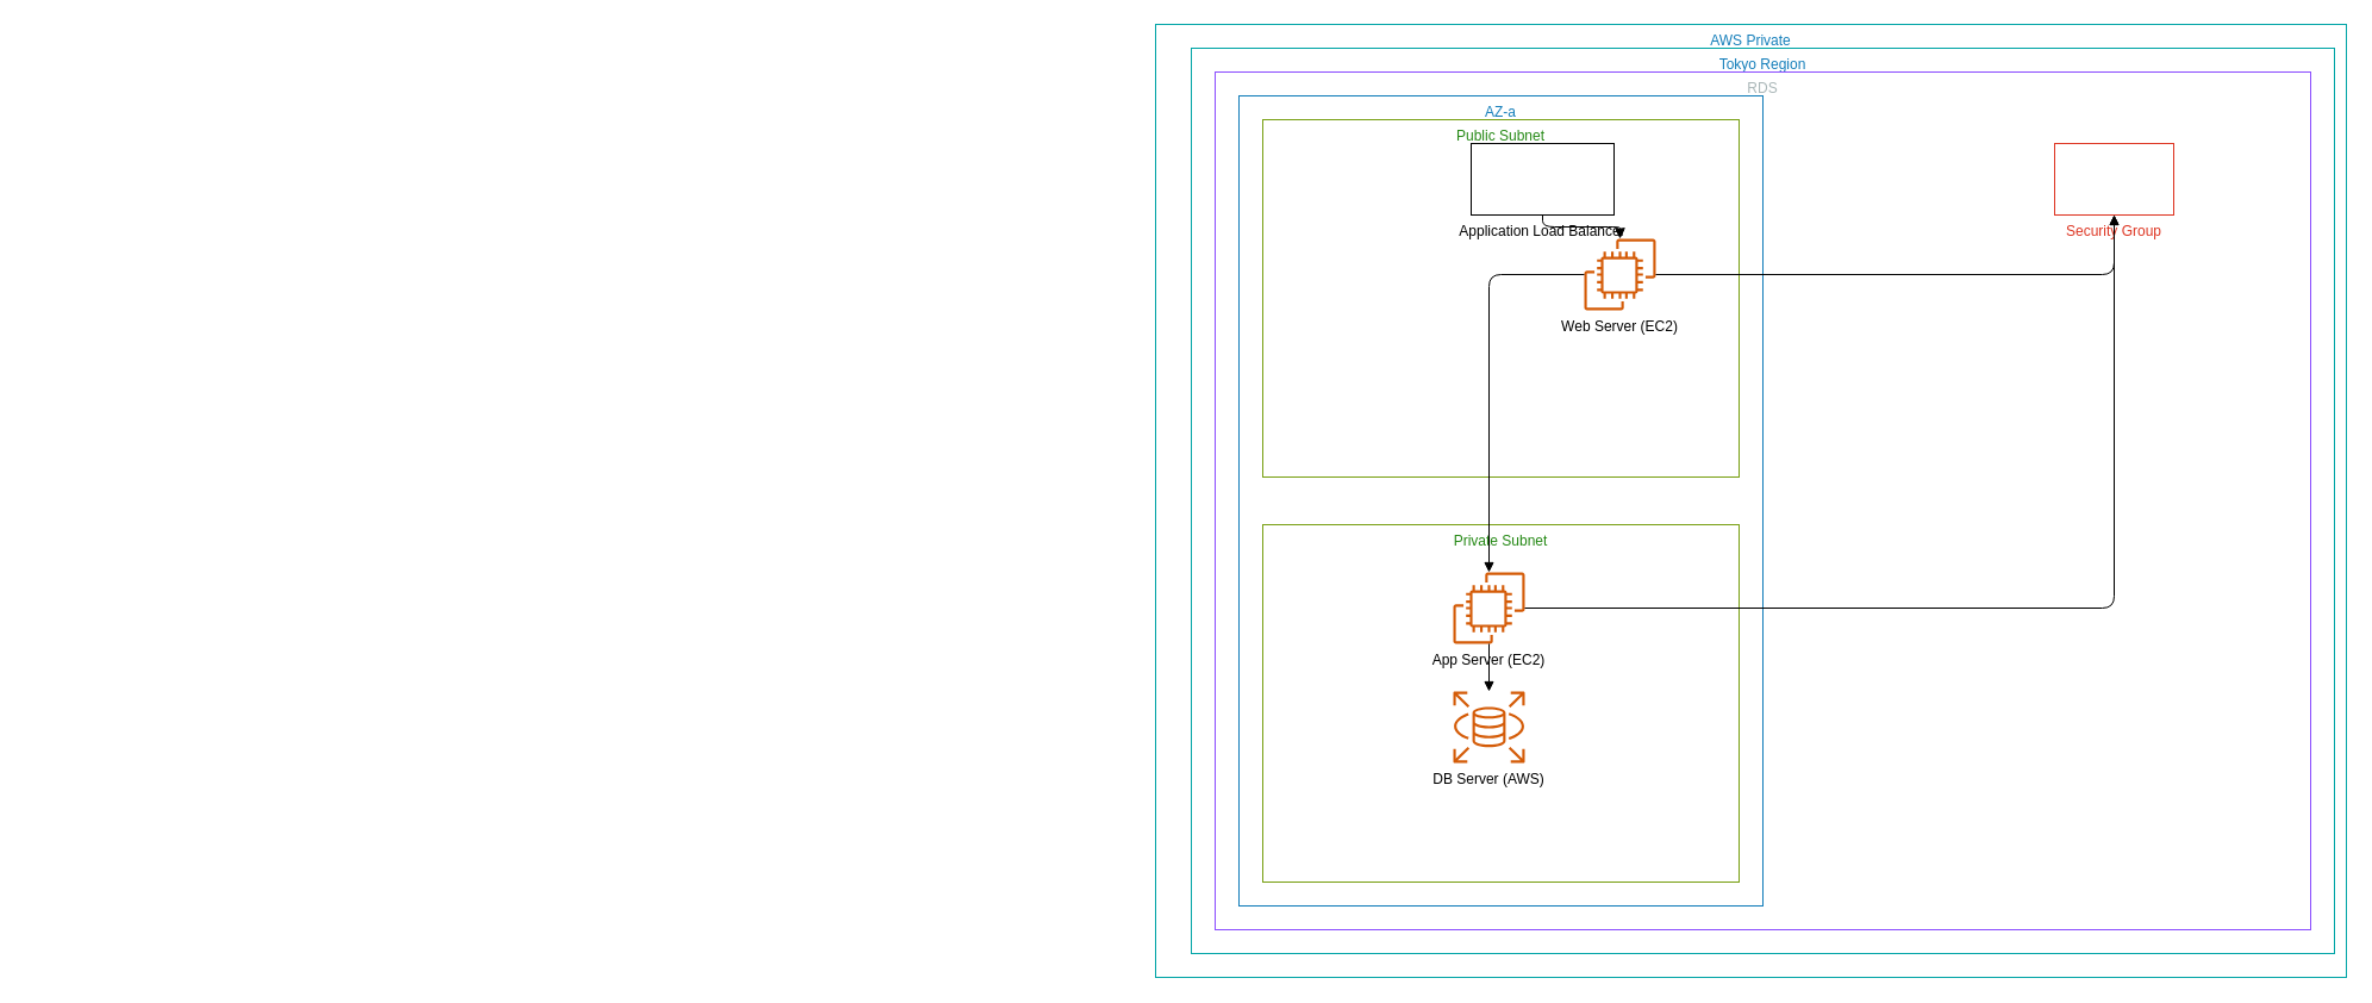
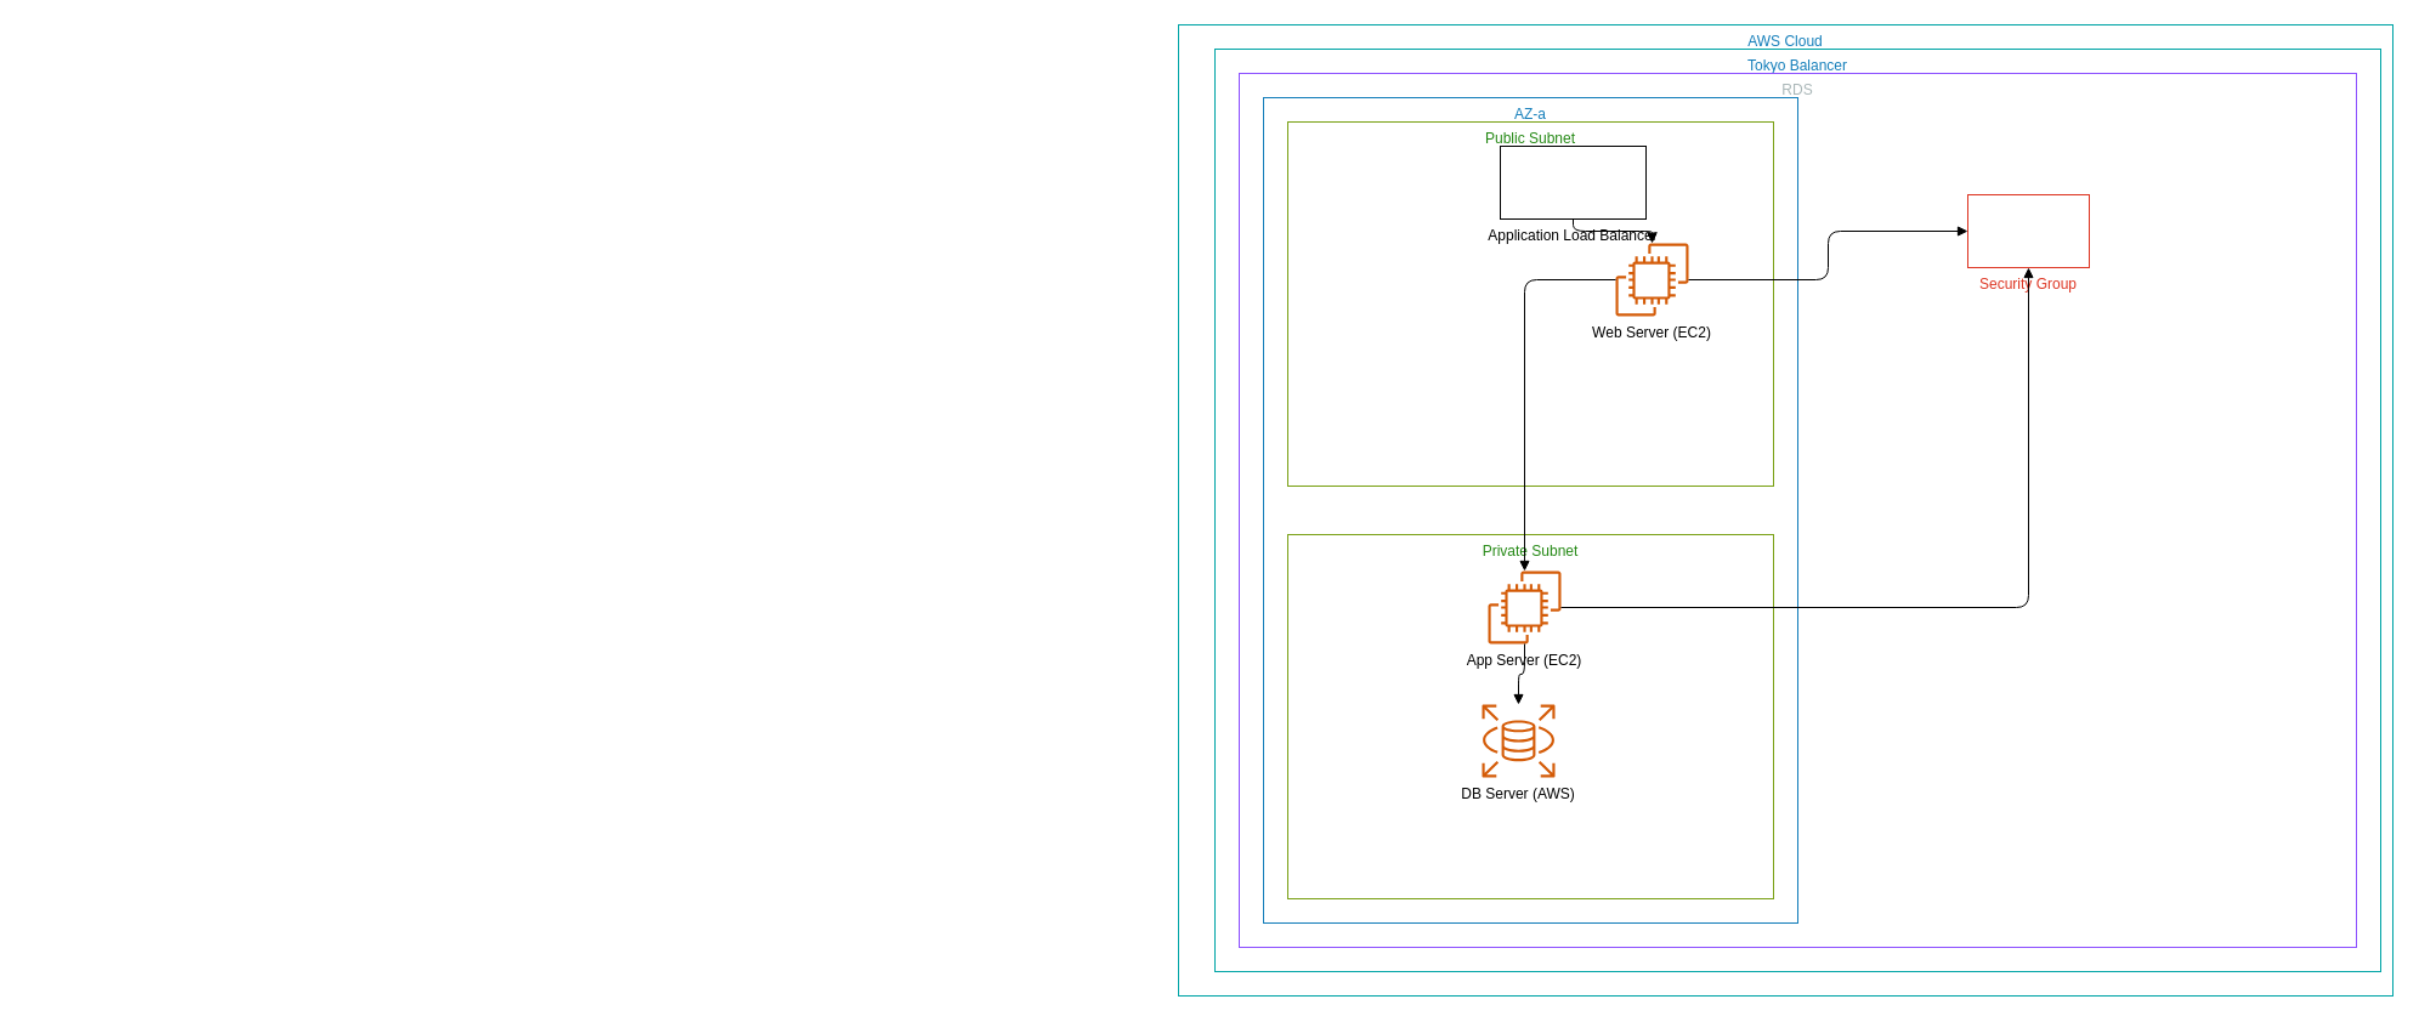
- <mxCell id="3" value="AWS Private" style="group;fillColor=none;strokeColor=#00A4A6;fontColor=#147EBA;" parent="1" vertex="1"><mxGeometry x="970" y="20" width="1000" height="800" as="geometry" /></mxCell>
+ <mxCell id="3" value="AWS Cloud" style="group;fillColor=none;strokeColor=#00A4A6;fontColor=#147EBA;" parent="1" vertex="1"><mxGeometry x="970" y="20" width="1000" height="800" as="geometry" /></mxCell>
- <mxCell id="4" value="Tokyo Region" style="group;fillColor=none;strokeColor=#00A4A6;fontColor=#147EBA;" parent="3" vertex="1"><mxGeometry x="30" y="20" width="960" height="760" as="geometry" /></mxCell>
+ <mxCell id="4" value="Tokyo Balancer" style="group;fillColor=none;strokeColor=#00A4A6;fontColor=#147EBA;" parent="3" vertex="1"><mxGeometry x="30" y="20" width="960" height="760" as="geometry" /></mxCell>
- <mxCell id="16" value="Security Group" style="shape=mxgraph.aws4.securityGroup;strokeColor=#DD3522;fontColor=#DD3522;sketch=0;outlineConnect=0;verticalLabelPosition=bottom;verticalAlign=top;" parent="5" vertex="1"><mxGeometry x="705" y="60" width="100" height="60" as="geometry" /></mxCell>
+ <mxCell id="16" value="Security Group" style="shape=mxgraph.aws4.securityGroup;strokeColor=#DD3522;fontColor=#DD3522;sketch=0;outlineConnect=0;verticalLabelPosition=bottom;verticalAlign=top;" parent="5" vertex="1"><mxGeometry x="600" y="100" width="100" height="60" as="geometry" /></mxCell>
- <mxCell id="12" value="App Server (EC2)" style="shape=mxgraph.aws4.ec2;fillColor=#D45B07;sketch=0;outlineConnect=0;verticalLabelPosition=bottom;verticalAlign=top;" parent="11" vertex="1"><mxGeometry x="140" y="40" width="100" height="60" as="geometry" /></mxCell>
+ <mxCell id="12" value="App Server (EC2)" style="shape=mxgraph.aws4.ec2;fillColor=#D45B07;sketch=0;outlineConnect=0;verticalLabelPosition=bottom;verticalAlign=top;" parent="11" vertex="1"><mxGeometry x="145" y="30" width="100" height="60" as="geometry" /></mxCell>
